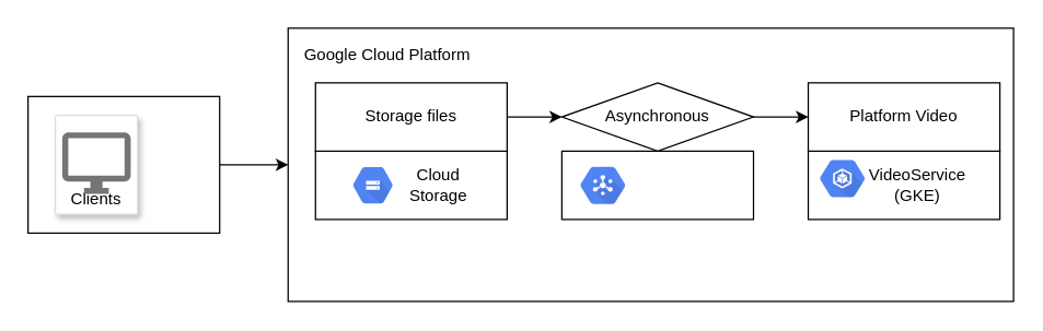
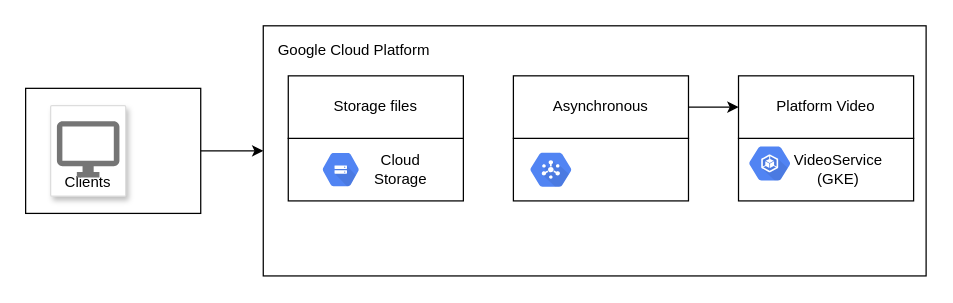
- <mxCell id="10" style="rounded=0;orthogonalLoop=1;jettySize=auto;html=1;exitX=1;exitY=0.5;exitDx=0;exitDy=0;fontColor=#000000;entryX=0;entryY=0.5;entryDx=0;entryDy=0;" parent="2" source="8" target="9" edge="1"><mxGeometry relative="1" as="geometry" /></mxCell>
- <mxCell id="9" value="Asynchronous" style="rhombus;whiteSpace=wrap;html=1;" parent="2" vertex="1"><mxGeometry x="390" y="40" width="140" height="50" as="geometry" /></mxCell>
+ <mxCell id="9" value="Asynchronous" style="rounded=0;whiteSpace=wrap;html=1;" parent="2" vertex="1"><mxGeometry x="390" y="40" width="140" height="50" as="geometry" /></mxCell>
